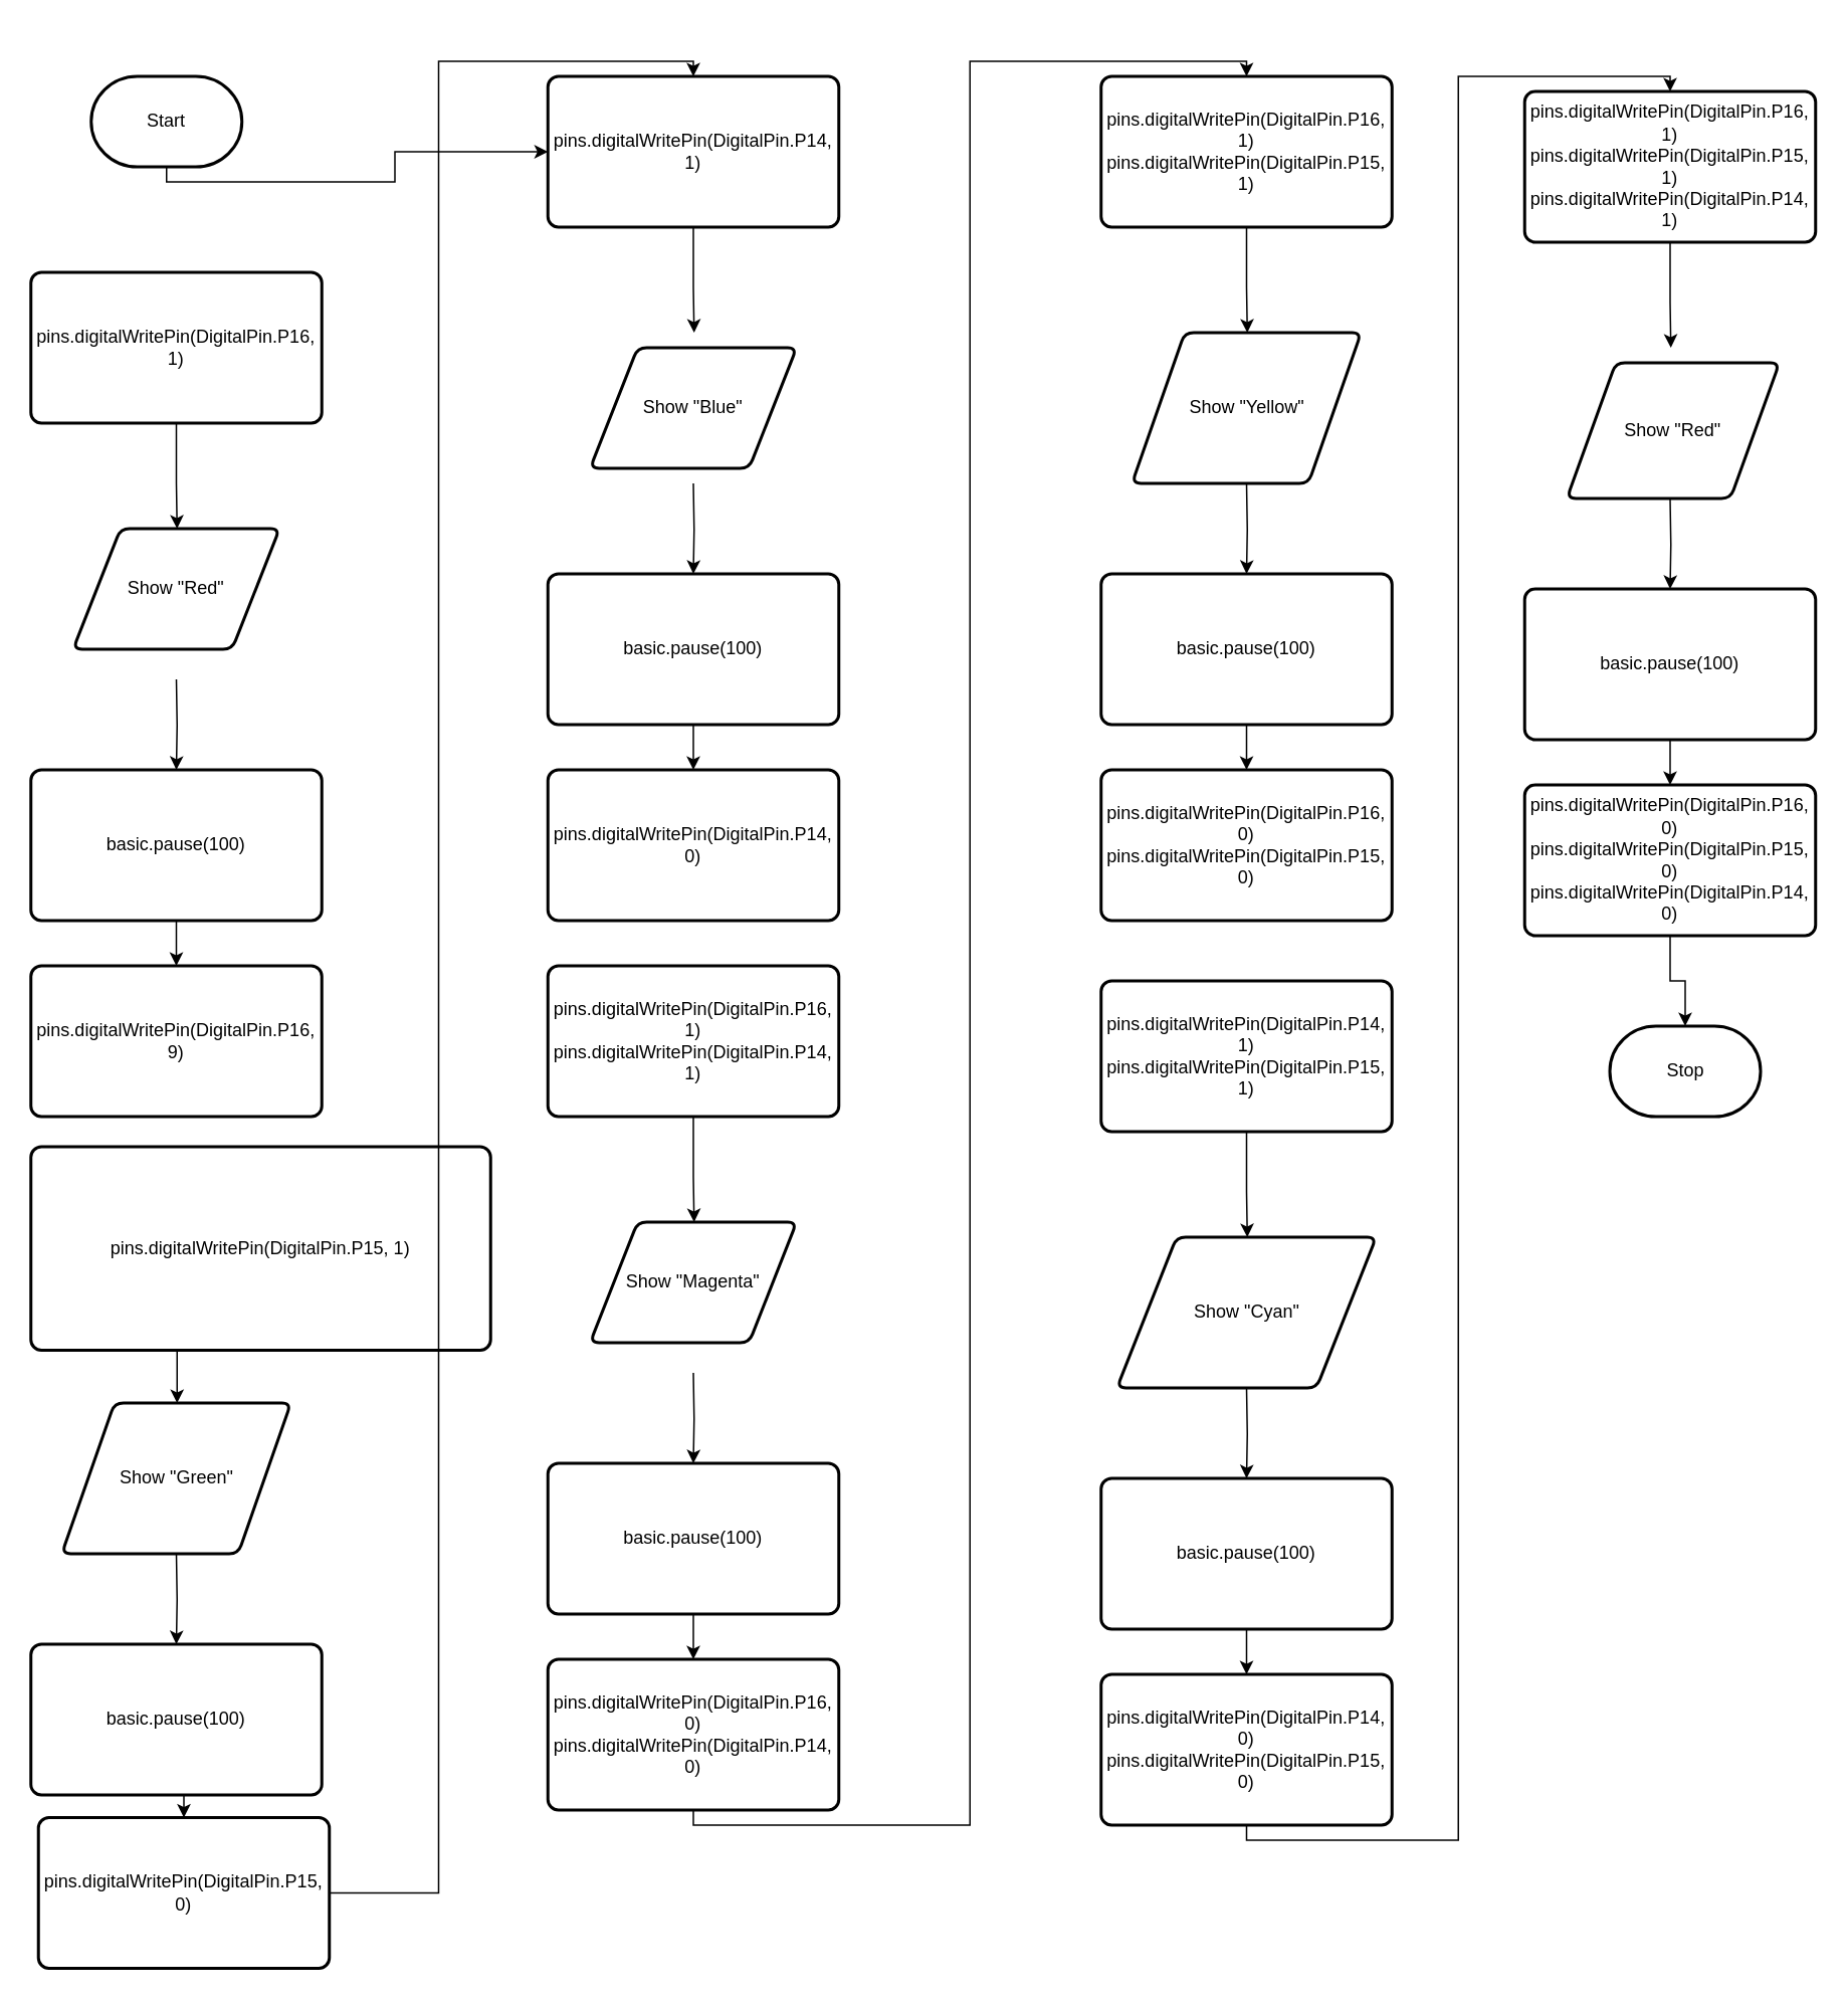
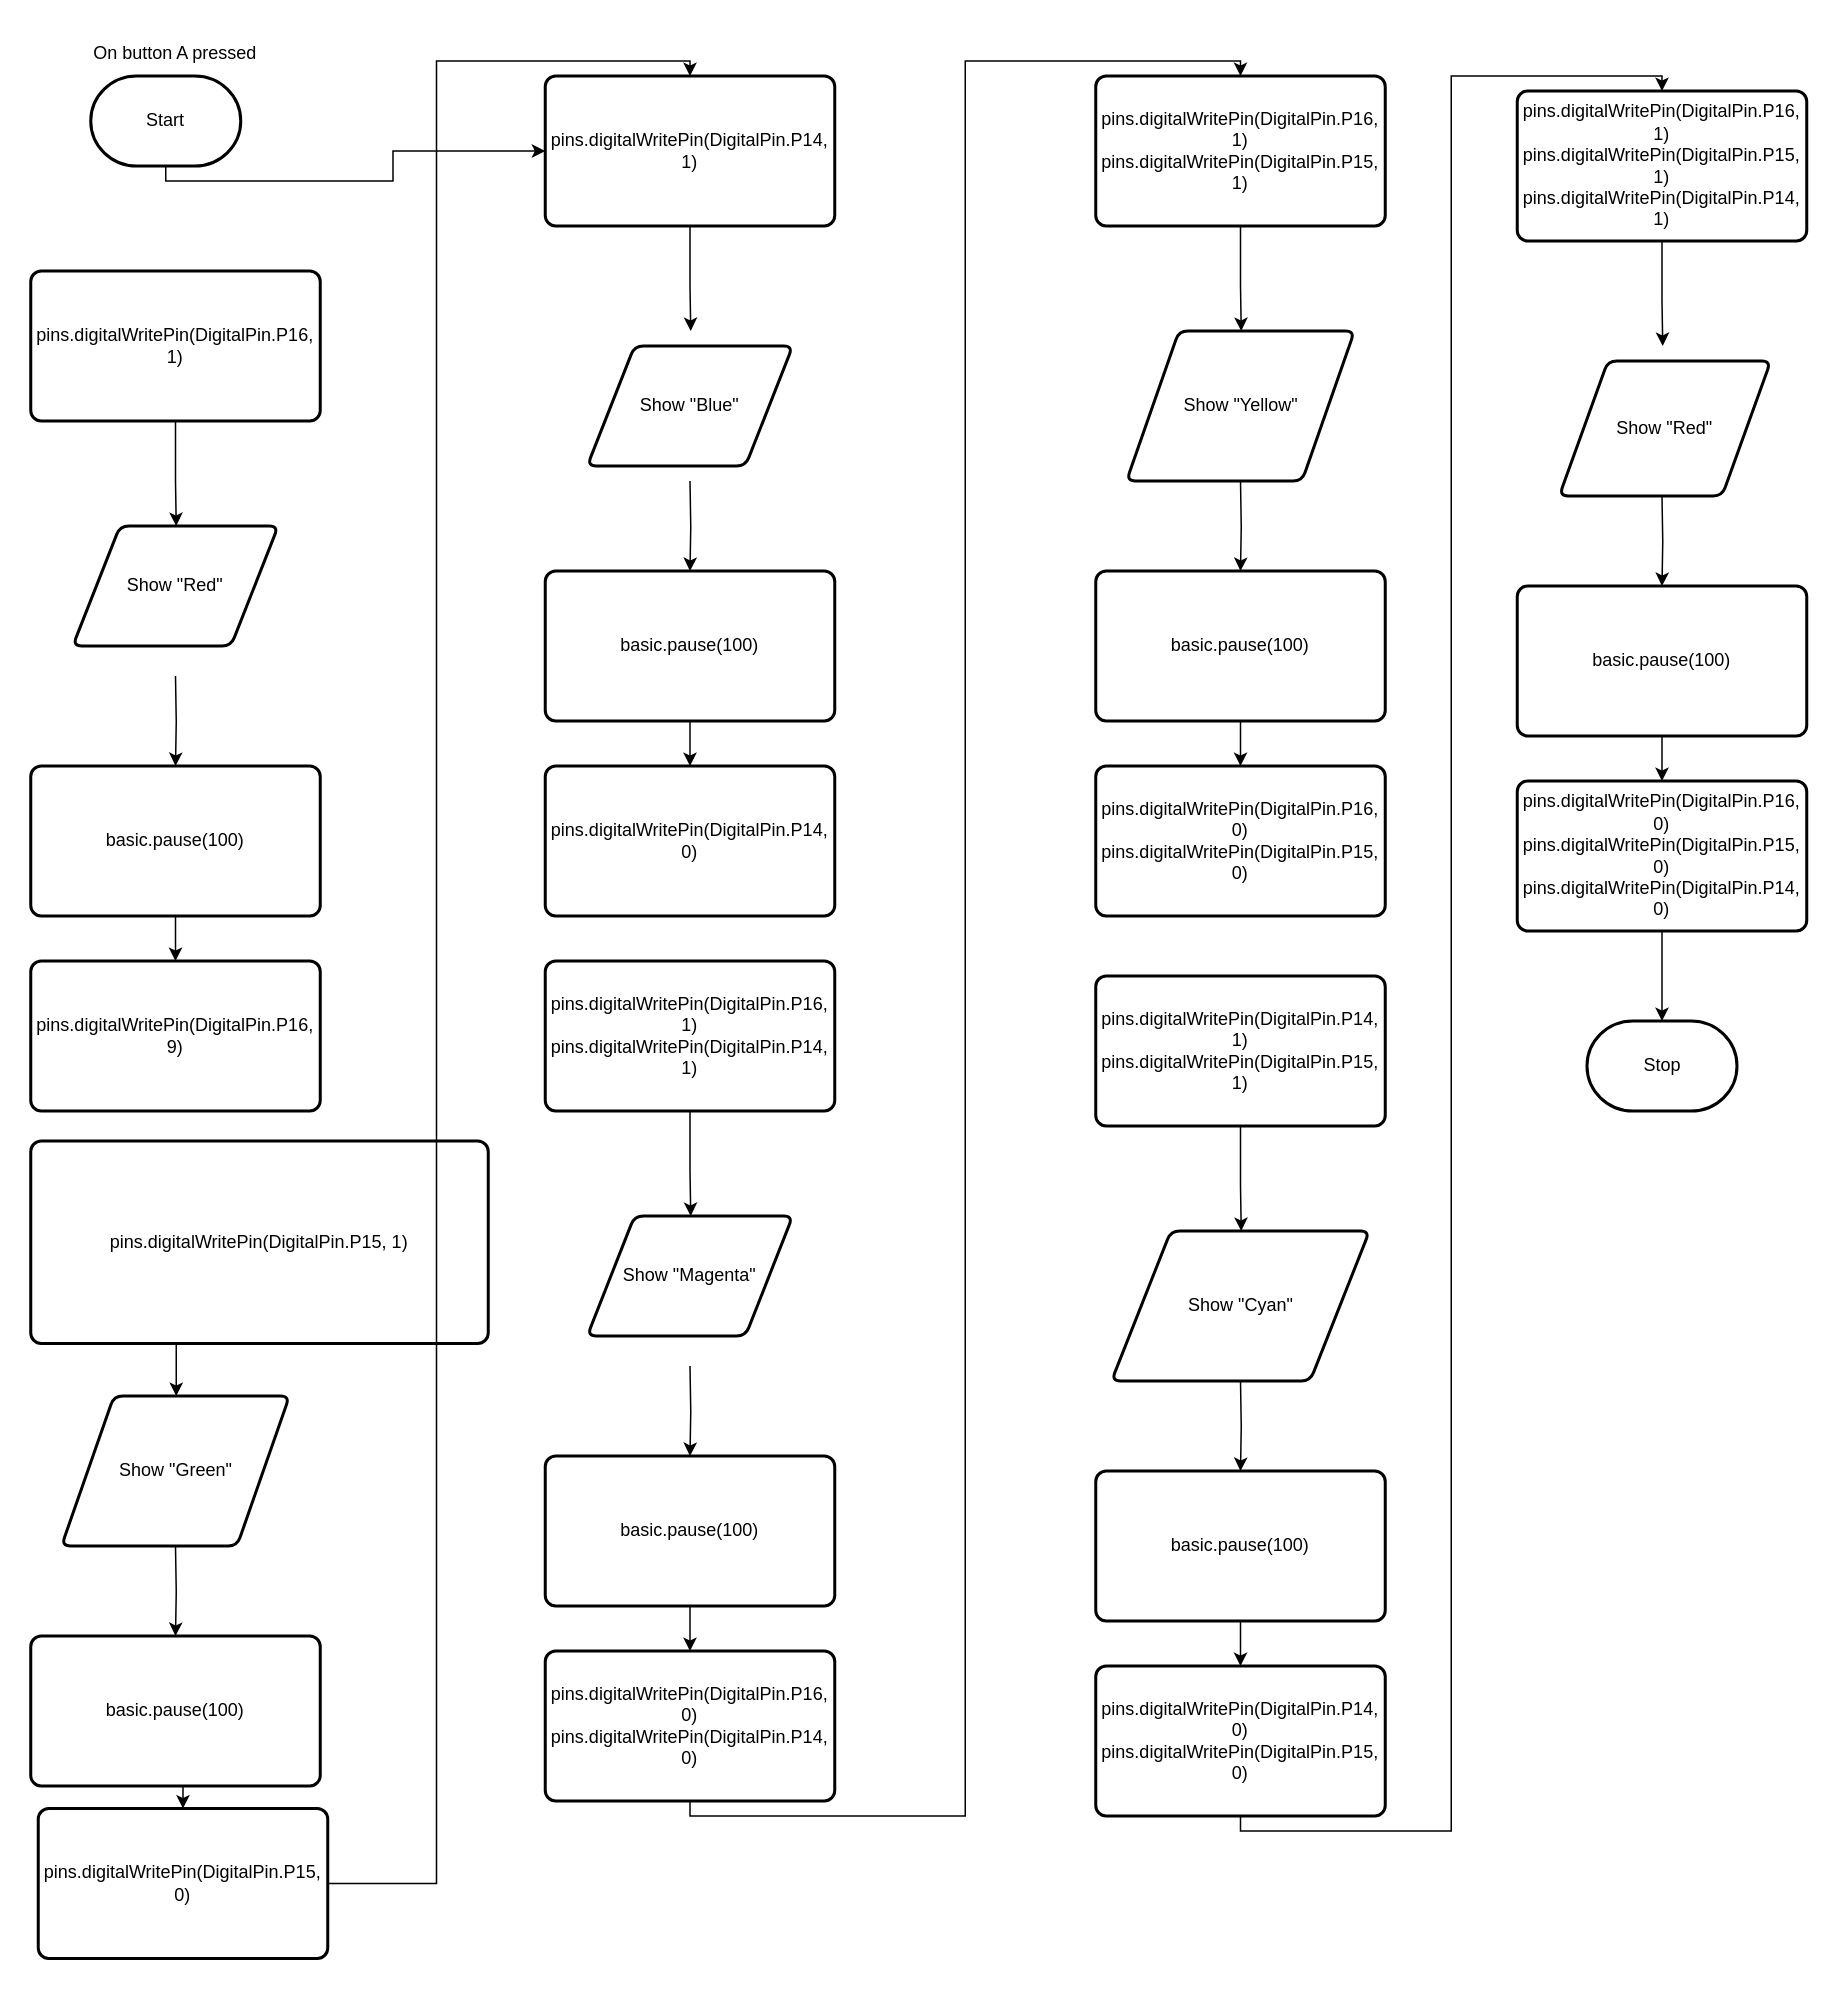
+ <mxCell id="6" value="On button A pressed" style="text;strokeColor=none;align=center;fillColor=none;html=1;verticalAlign=middle;whiteSpace=wrap;rounded=0;" parent="1" vertex="1"><mxGeometry x="52" y="20" width="129" height="30" as="geometry" /></mxCell>
- <mxCell id="51" value="Stop" style="strokeWidth=2;html=1;shape=mxgraph.flowchart.terminator;whiteSpace=wrap;" parent="1" vertex="1"><mxGeometry x="1067.5" y="680" width="100" height="60" as="geometry" /></mxCell>
+ <mxCell id="51" value="Stop" style="strokeWidth=2;html=1;shape=mxgraph.flowchart.terminator;whiteSpace=wrap;" parent="1" vertex="1"><mxGeometry x="1057.5" y="680" width="100" height="60" as="geometry" /></mxCell>
